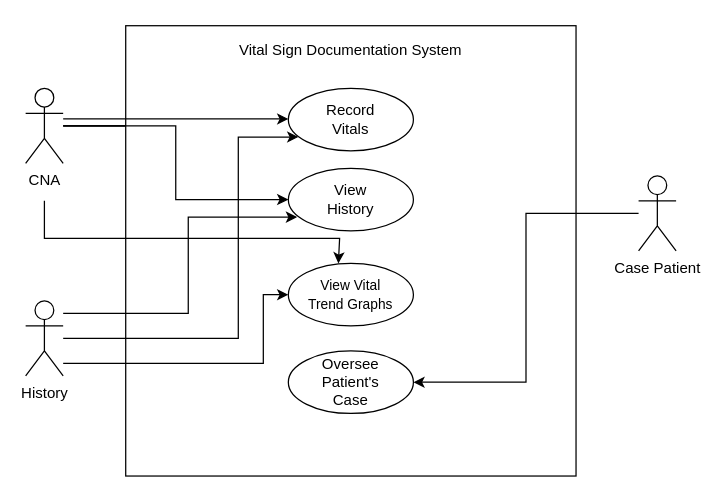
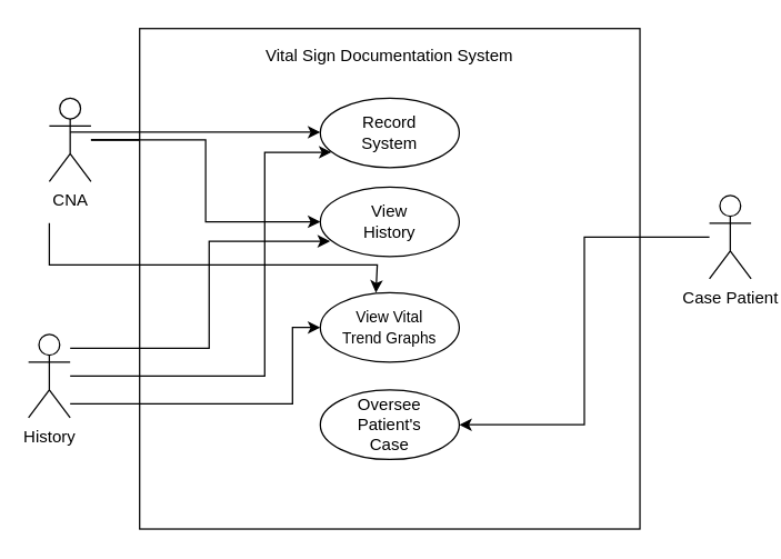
- <mxCell id="12" value="Record Vitals" style="text;html=1;align=center;verticalAlign=middle;whiteSpace=wrap;rounded=0;" vertex="1" parent="10"><mxGeometry x="20" y="10" width="60" height="30" as="geometry" /></mxCell>
+ <mxCell id="12" value="Record System" style="text;html=1;align=center;verticalAlign=middle;whiteSpace=wrap;rounded=0;" vertex="1" parent="10"><mxGeometry x="20" y="10" width="60" height="30" as="geometry" /></mxCell>
- <mxCell id="4" value="CNA" style="shape=umlActor;verticalLabelPosition=bottom;verticalAlign=top;html=1;outlineConnect=0;" vertex="1" parent="1"><mxGeometry x="20" y="70" width="30" height="60" as="geometry" /></mxCell>
+ <mxCell id="4" value="CNA" style="shape=umlActor;verticalLabelPosition=bottom;verticalAlign=top;html=1;outlineConnect=0;" vertex="1" parent="1"><mxGeometry x="35" y="70" width="30" height="60" as="geometry" /></mxCell>
